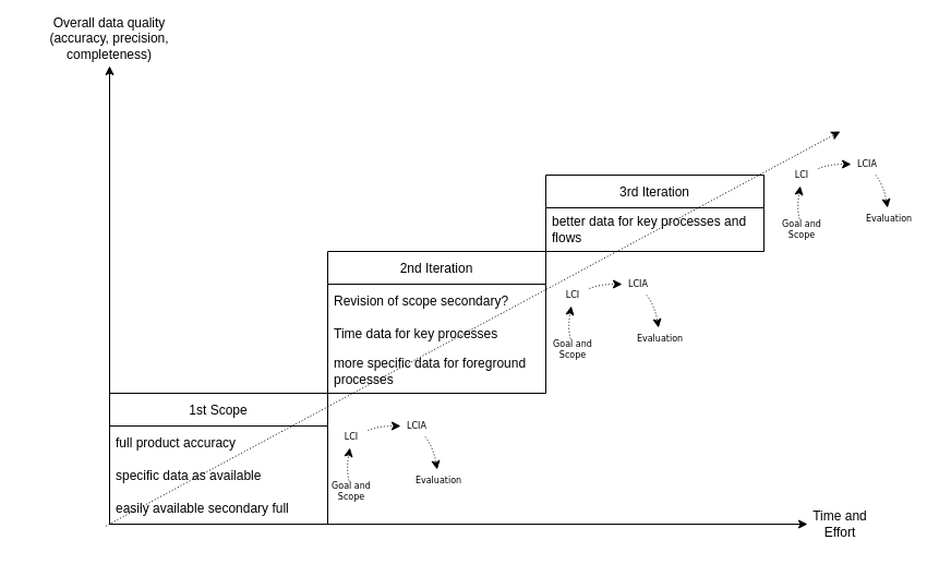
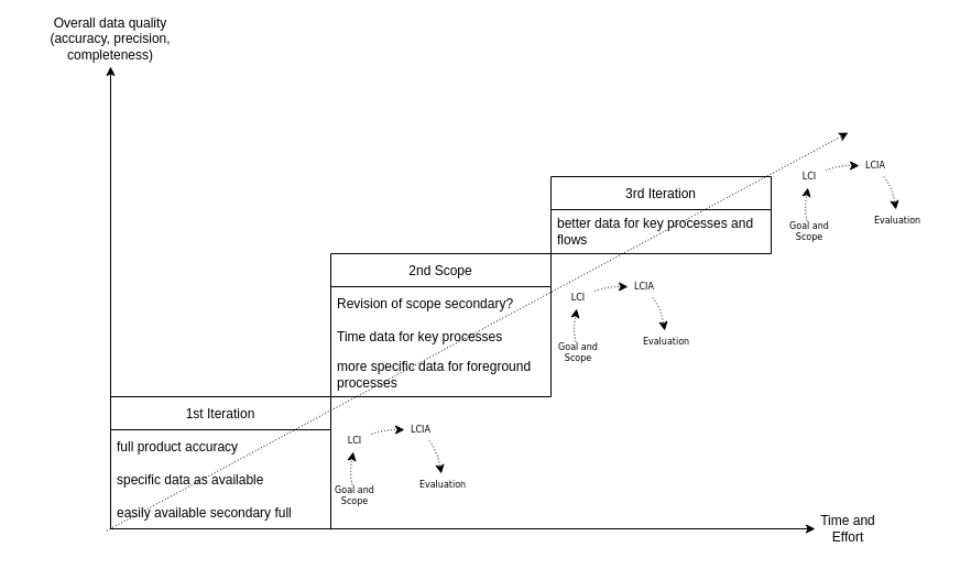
- <mxCell id="10" value="2nd Iteration" style="swimlane;fontStyle=0;childLayout=stackLayout;horizontal=1;startSize=30;horizontalStack=0;resizeParent=1;resizeParentMax=0;resizeLast=0;collapsible=1;marginBottom=0;" vertex="1" parent="1"><mxGeometry x="300" y="230" width="200" height="130" as="geometry" /></mxCell>
+ <mxCell id="10" value="2nd Scope" style="swimlane;fontStyle=0;childLayout=stackLayout;horizontal=1;startSize=30;horizontalStack=0;resizeParent=1;resizeParentMax=0;resizeLast=0;collapsible=1;marginBottom=0;" vertex="1" parent="1"><mxGeometry x="300" y="230" width="200" height="130" as="geometry" /></mxCell>
- <mxCell id="6" value="1st Scope" style="swimlane;fontStyle=0;childLayout=stackLayout;horizontal=1;startSize=30;horizontalStack=0;resizeParent=1;resizeParentMax=0;resizeLast=0;collapsible=1;marginBottom=0;" vertex="1" parent="1"><mxGeometry x="100" y="360" width="200" height="120" as="geometry" /></mxCell>
+ <mxCell id="6" value="1st Iteration" style="swimlane;fontStyle=0;childLayout=stackLayout;horizontal=1;startSize=30;horizontalStack=0;resizeParent=1;resizeParentMax=0;resizeLast=0;collapsible=1;marginBottom=0;" vertex="1" parent="1"><mxGeometry x="100" y="360" width="200" height="120" as="geometry" /></mxCell>
